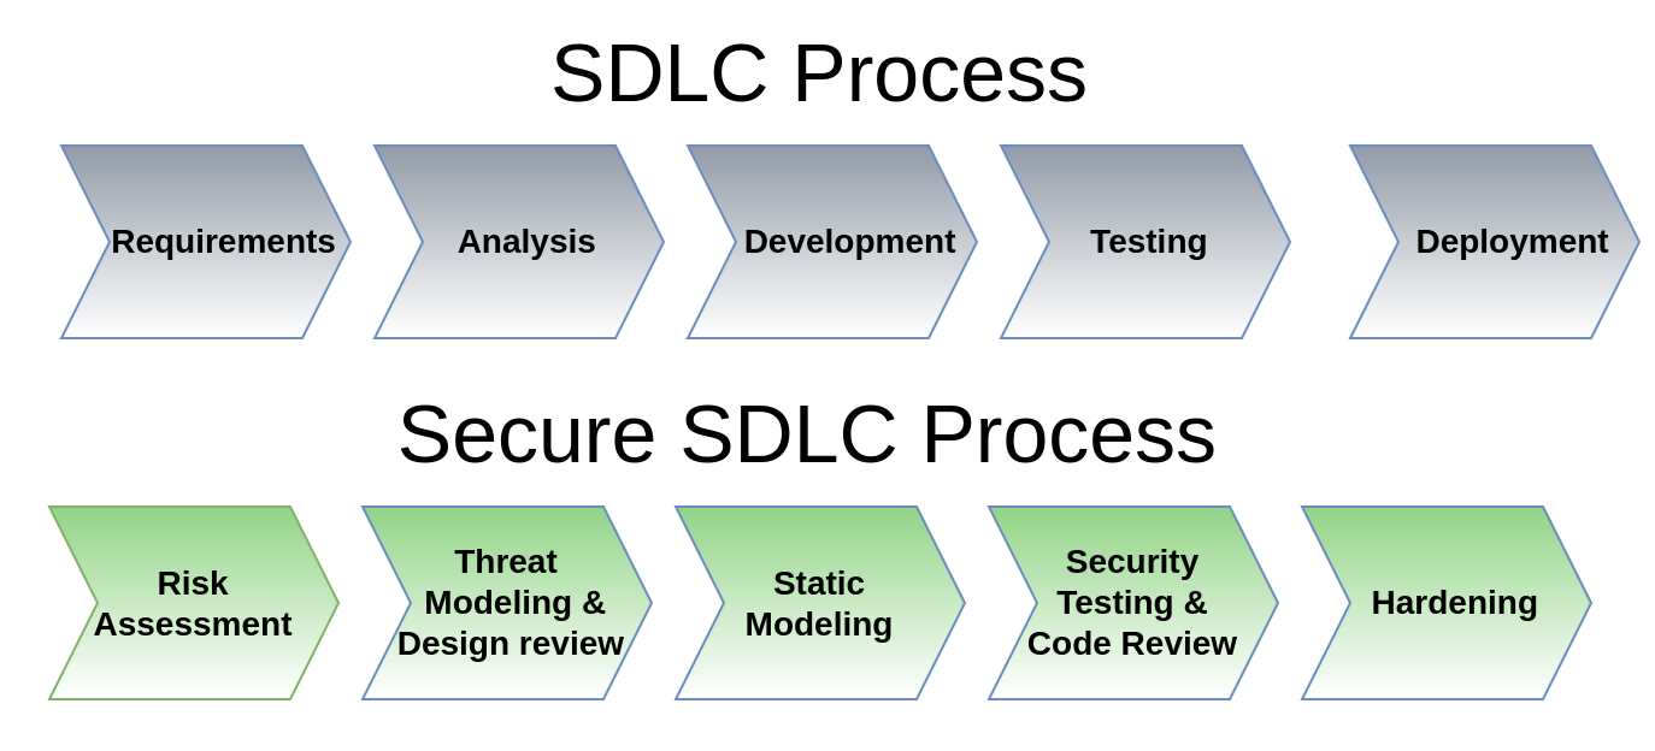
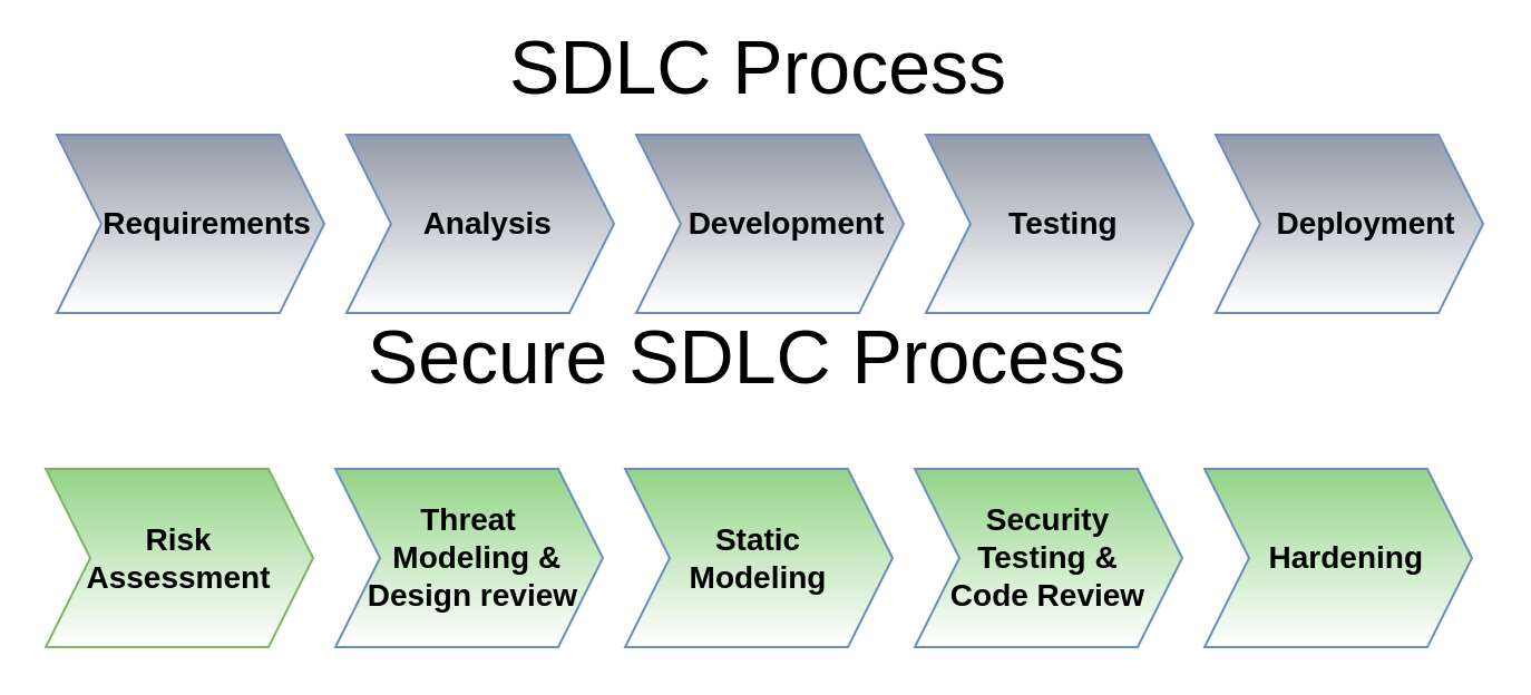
- <mxCell id="6" value="&lt;font style=&quot;font-size: 14px&quot;&gt;&lt;b&gt;&amp;nbsp; &amp;nbsp; Deployment&lt;/b&gt;&lt;/font&gt;" style="shape=step;perimeter=stepPerimeter;whiteSpace=wrap;html=1;fixedSize=1;fillColor=#929BA8;strokeColor=#6c8ebf;gradientColor=#ffffff;" vertex="1" parent="1"><mxGeometry x="560" y="60" width="120" height="80" as="geometry" /></mxCell>
+ <mxCell id="6" value="&lt;font style=&quot;font-size: 14px&quot;&gt;&lt;b&gt;&amp;nbsp; &amp;nbsp; Deployment&lt;/b&gt;&lt;/font&gt;" style="shape=step;perimeter=stepPerimeter;whiteSpace=wrap;html=1;fixedSize=1;fillColor=#929BA8;strokeColor=#6c8ebf;gradientColor=#ffffff;" vertex="1" parent="1"><mxGeometry x="545" y="60" width="120" height="80" as="geometry" /></mxCell>
- <mxCell id="13" value="&lt;font style=&quot;font-size: 34px&quot;&gt;Secure SDLC Process&lt;/font&gt;" style="text;html=1;strokeColor=none;fillColor=none;align=center;verticalAlign=middle;whiteSpace=wrap;rounded=0;" vertex="1" parent="1"><mxGeometry x="125" y="170" width="420" height="20" as="geometry" /></mxCell>
+ <mxCell id="13" value="&lt;font style=&quot;font-size: 34px&quot;&gt;Secure SDLC Process&lt;/font&gt;" style="text;html=1;strokeColor=none;fillColor=none;align=center;verticalAlign=middle;whiteSpace=wrap;rounded=0;" vertex="1" parent="1"><mxGeometry x="125" y="150" width="420" height="20" as="geometry" /></mxCell>
